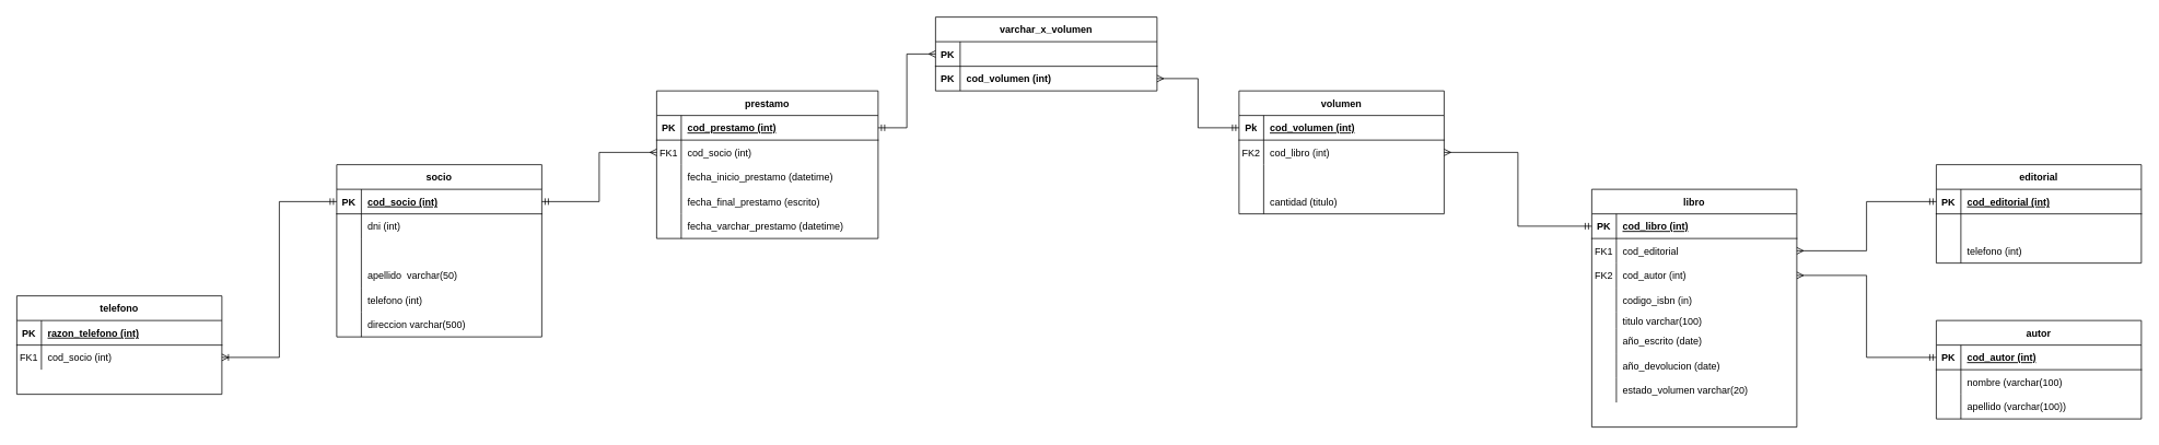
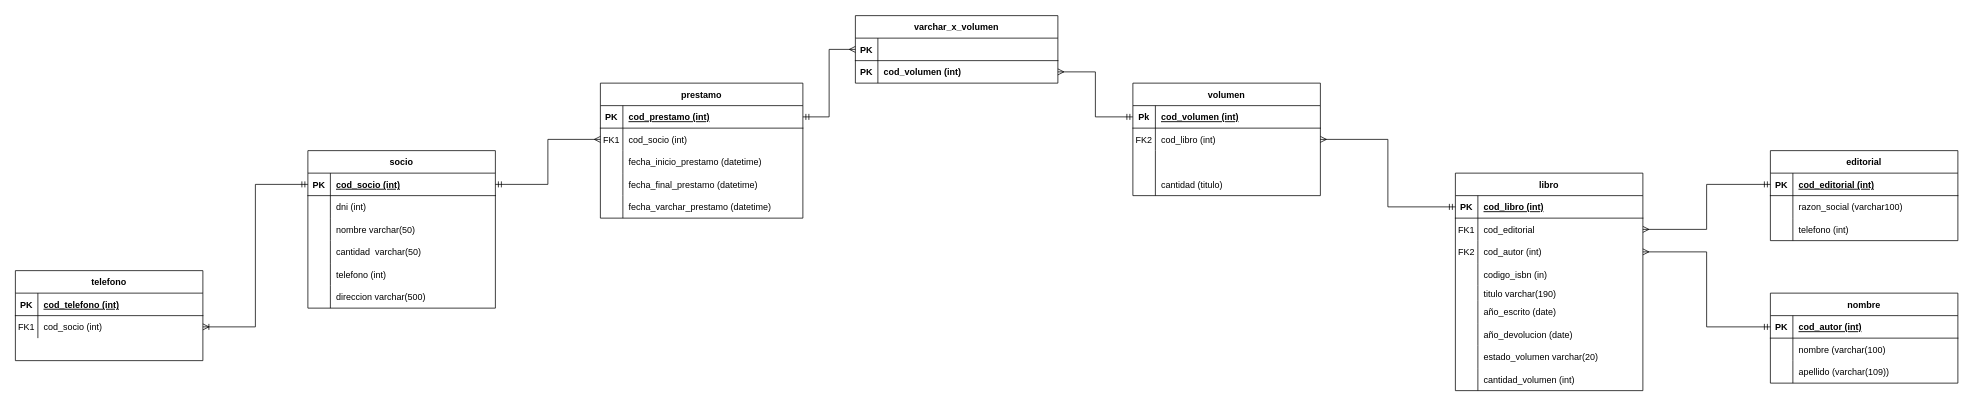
- <mxCell id="33" value="fecha_final_prestamo (escrito)" style="shape=partialRectangle;overflow=hidden;connectable=0;fillColor=none;top=0;left=0;bottom=0;right=0;align=left;spacingLeft=6;" parent="31" vertex="1"><mxGeometry x="30" width="240" height="30" as="geometry" /></mxCell>
+ <mxCell id="33" value="fecha_final_prestamo (datetime)" style="shape=partialRectangle;overflow=hidden;connectable=0;fillColor=none;top=0;left=0;bottom=0;right=0;align=left;spacingLeft=6;" parent="31" vertex="1"><mxGeometry x="30" width="240" height="30" as="geometry" /></mxCell>
+ <mxCell id="54" value="razon_social (varchar100)" style="shape=partialRectangle;overflow=hidden;connectable=0;fillColor=none;top=0;left=0;bottom=0;right=0;align=left;spacingLeft=6;" parent="52" vertex="1"><mxGeometry x="30" width="220" height="30" as="geometry" /></mxCell>
+ <mxCell id="11" value="nombre varchar(50)" style="shape=partialRectangle;overflow=hidden;connectable=0;fillColor=none;top=0;left=0;bottom=0;right=0;align=left;spacingLeft=6;" parent="9" vertex="1"><mxGeometry x="30" width="220" height="30" as="geometry" /></mxCell>
- <mxCell id="14" value="apellido  varchar(50)" style="shape=partialRectangle;overflow=hidden;connectable=0;fillColor=none;top=0;left=0;bottom=0;right=0;align=left;spacingLeft=6;" parent="12" vertex="1"><mxGeometry x="30" width="220" height="30" as="geometry" /></mxCell>
+ <mxCell id="14" value="cantidad  varchar(50)" style="shape=partialRectangle;overflow=hidden;connectable=0;fillColor=none;top=0;left=0;bottom=0;right=0;align=left;spacingLeft=6;" parent="12" vertex="1"><mxGeometry x="30" width="220" height="30" as="geometry" /></mxCell>
- <mxCell id="73" value="titulo varchar(100)" style="shape=partialRectangle;overflow=hidden;connectable=0;fillColor=none;top=0;left=0;bottom=0;right=0;align=left;spacingLeft=6;" parent="71" vertex="1"><mxGeometry x="30" width="220" height="20" as="geometry" /></mxCell>
+ <mxCell id="73" value="titulo varchar(190)" style="shape=partialRectangle;overflow=hidden;connectable=0;fillColor=none;top=0;left=0;bottom=0;right=0;align=left;spacingLeft=6;" parent="71" vertex="1"><mxGeometry x="30" width="220" height="20" as="geometry" /></mxCell>
- <mxCell id="112" value="razon_telefono (int)" style="shape=partialRectangle;overflow=hidden;connectable=0;fillColor=none;top=0;left=0;bottom=0;right=0;align=left;spacingLeft=6;fontStyle=5;" vertex="1" parent="110"><mxGeometry x="30" width="220" height="30" as="geometry" /></mxCell>
+ <mxCell id="112" value="cod_telefono (int)" style="shape=partialRectangle;overflow=hidden;connectable=0;fillColor=none;top=0;left=0;bottom=0;right=0;align=left;spacingLeft=6;fontStyle=5;" vertex="1" parent="110"><mxGeometry x="30" width="220" height="30" as="geometry" /></mxCell>
- <mxCell id="37" value="autor" style="shape=table;startSize=30;container=1;collapsible=1;childLayout=tableLayout;fixedRows=1;rowLines=0;fontStyle=1;align=center;resizeLast=1;" parent="1" vertex="1"><mxGeometry x="2360" y="390" width="250" height="120" as="geometry" /></mxCell>
+ <mxCell id="37" value="nombre" style="shape=table;startSize=30;container=1;collapsible=1;childLayout=tableLayout;fixedRows=1;rowLines=0;fontStyle=1;align=center;resizeLast=1;" parent="1" vertex="1"><mxGeometry x="2360" y="390" width="250" height="120" as="geometry" /></mxCell>
- <mxCell id="46" value="apellido (varchar(100))" style="shape=partialRectangle;overflow=hidden;connectable=0;fillColor=none;top=0;left=0;bottom=0;right=0;align=left;spacingLeft=6;" vertex="1" parent="44"><mxGeometry x="30" width="220" height="30" as="geometry" /></mxCell>
+ <mxCell id="46" value="apellido (varchar(109))" style="shape=partialRectangle;overflow=hidden;connectable=0;fillColor=none;top=0;left=0;bottom=0;right=0;align=left;spacingLeft=6;" vertex="1" parent="44"><mxGeometry x="30" width="220" height="30" as="geometry" /></mxCell>
+ <mxCell id="85" value="cantidad_volumen (int)" style="shape=partialRectangle;overflow=hidden;connectable=0;fillColor=none;top=0;left=0;bottom=0;right=0;align=left;spacingLeft=6;" parent="83" vertex="1"><mxGeometry x="30" width="220" height="30" as="geometry" /></mxCell>
